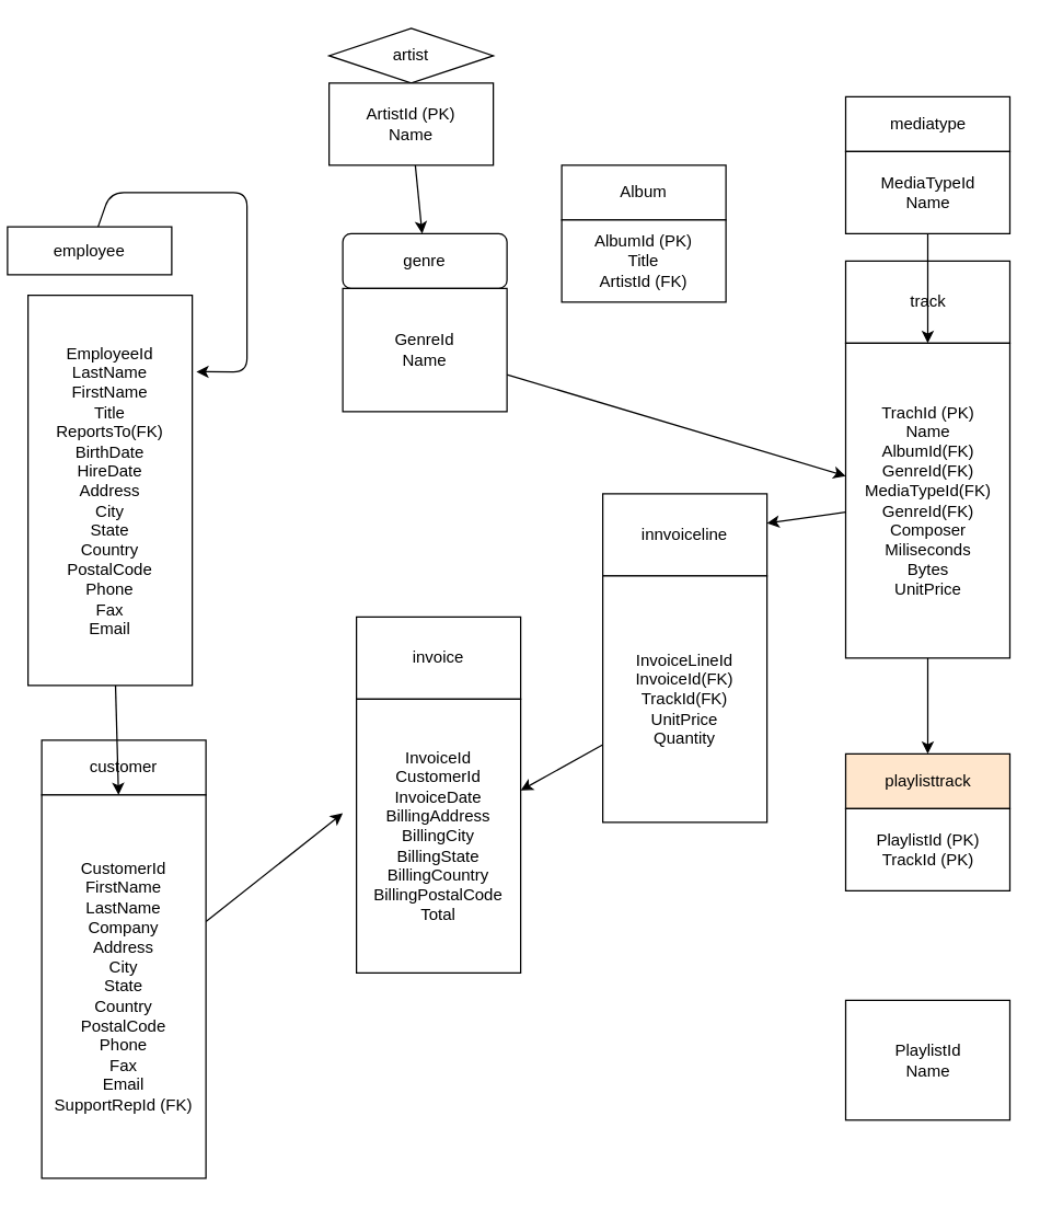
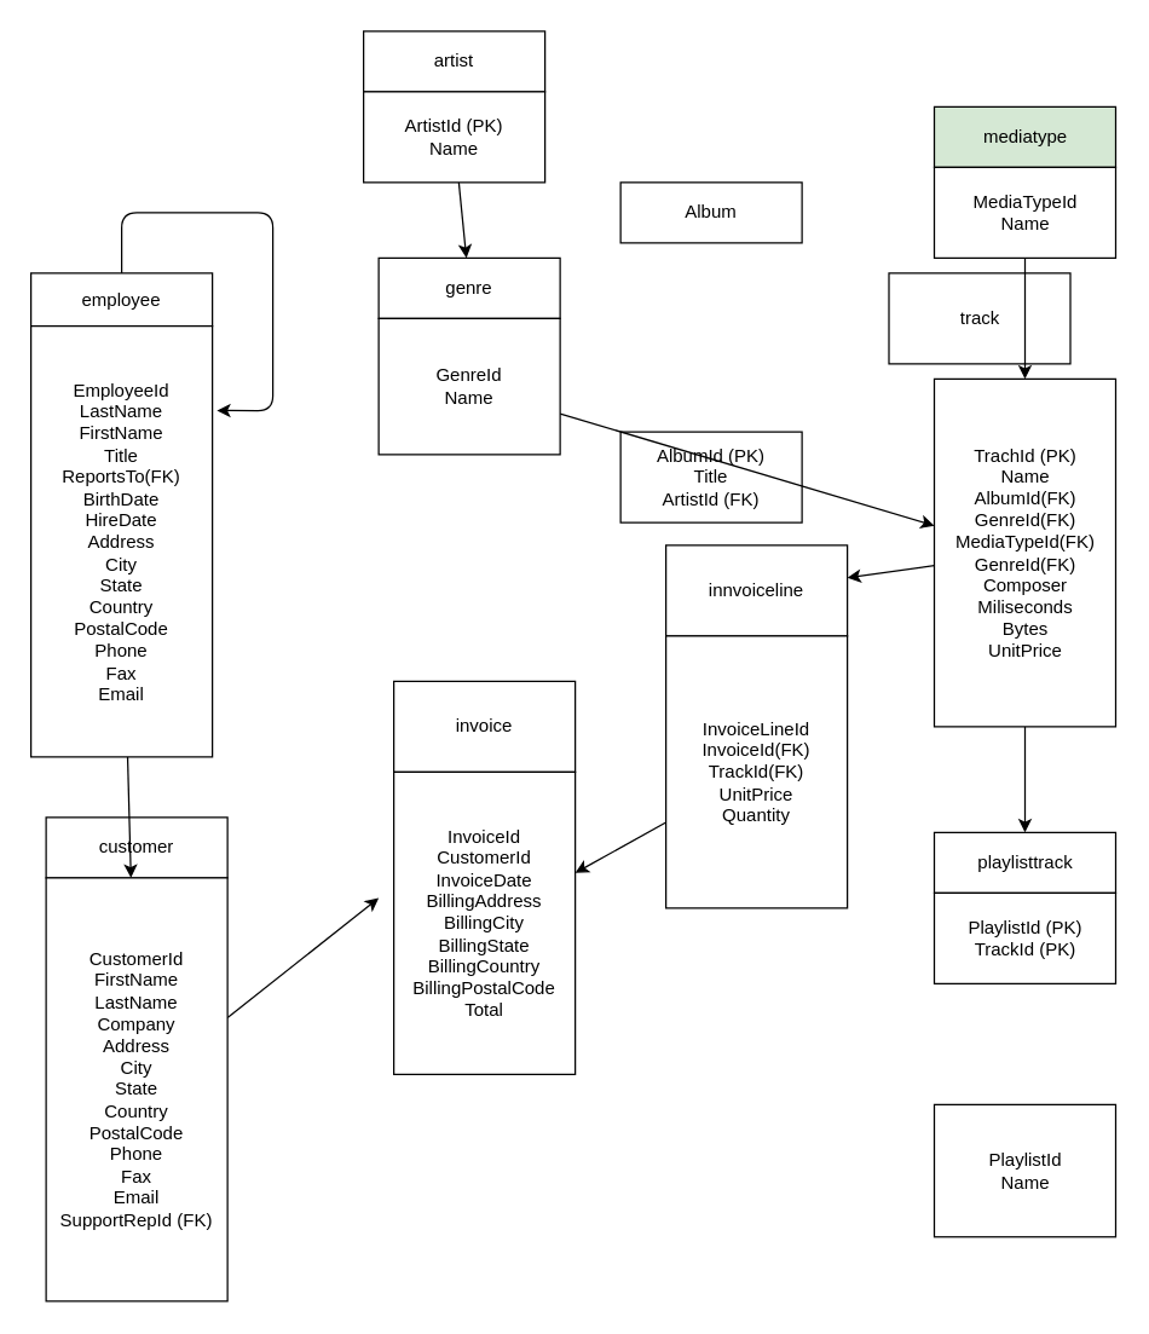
- <mxCell id="3" value="artist" style="rhombus;whiteSpace=wrap;html=1;" vertex="1" parent="1"><mxGeometry x="240" y="20" width="120" height="40" as="geometry" /></mxCell>
+ <mxCell id="3" value="artist" style="whiteSpace=wrap;html=1;" vertex="1" parent="1"><mxGeometry x="240" y="20" width="120" height="40" as="geometry" /></mxCell>
- <mxCell id="10" value="mediatype" style="whiteSpace=wrap;html=1;" vertex="1" parent="1"><mxGeometry x="617.5" y="70" width="120" height="40" as="geometry" /></mxCell>
+ <mxCell id="10" value="mediatype" style="whiteSpace=wrap;html=1;fillColor=#d5e8d4;" vertex="1" parent="1"><mxGeometry x="617.5" y="70" width="120" height="40" as="geometry" /></mxCell>
- <mxCell id="6" value="employee" style="whiteSpace=wrap;html=1;" vertex="1" parent="1"><mxGeometry x="5" y="165" width="120" height="35" as="geometry" /></mxCell>
+ <mxCell id="6" value="employee" style="whiteSpace=wrap;html=1;" vertex="1" parent="1"><mxGeometry x="20" y="180" width="120" height="35" as="geometry" /></mxCell>
- <mxCell id="7" value="genre" style="whiteSpace=wrap;html=1;rounded=1;" vertex="1" parent="1"><mxGeometry x="250" y="170" width="120" height="40" as="geometry" /></mxCell>
+ <mxCell id="7" value="genre" style="whiteSpace=wrap;html=1;" vertex="1" parent="1"><mxGeometry x="250" y="170" width="120" height="40" as="geometry" /></mxCell>
- <mxCell id="13" value="AlbumId (PK)&lt;br&gt;Title&lt;br&gt;ArtistId (FK)" style="whiteSpace=wrap;html=1;" vertex="1" parent="1"><mxGeometry x="410" y="160" width="120" height="60" as="geometry" /></mxCell>
+ <mxCell id="13" value="AlbumId (PK)&lt;br&gt;Title&lt;br&gt;ArtistId (FK)" style="whiteSpace=wrap;html=1;" vertex="1" parent="1"><mxGeometry x="410" y="285" width="120" height="60" as="geometry" /></mxCell>
- <mxCell id="12" value="track" style="whiteSpace=wrap;html=1;" vertex="1" parent="1"><mxGeometry x="617.5" y="190" width="120" height="60" as="geometry" /></mxCell>
+ <mxCell id="12" value="track" style="whiteSpace=wrap;html=1;" vertex="1" parent="1"><mxGeometry x="587.5" y="180" width="120" height="60" as="geometry" /></mxCell>
- <mxCell id="11" value="playlisttrack" style="whiteSpace=wrap;html=1;fillColor=#ffe6cc;" vertex="1" parent="1"><mxGeometry x="617.5" y="550" width="120" height="40" as="geometry" /></mxCell>
+ <mxCell id="11" value="playlisttrack" style="whiteSpace=wrap;html=1;" vertex="1" parent="1"><mxGeometry x="617.5" y="550" width="120" height="40" as="geometry" /></mxCell>
